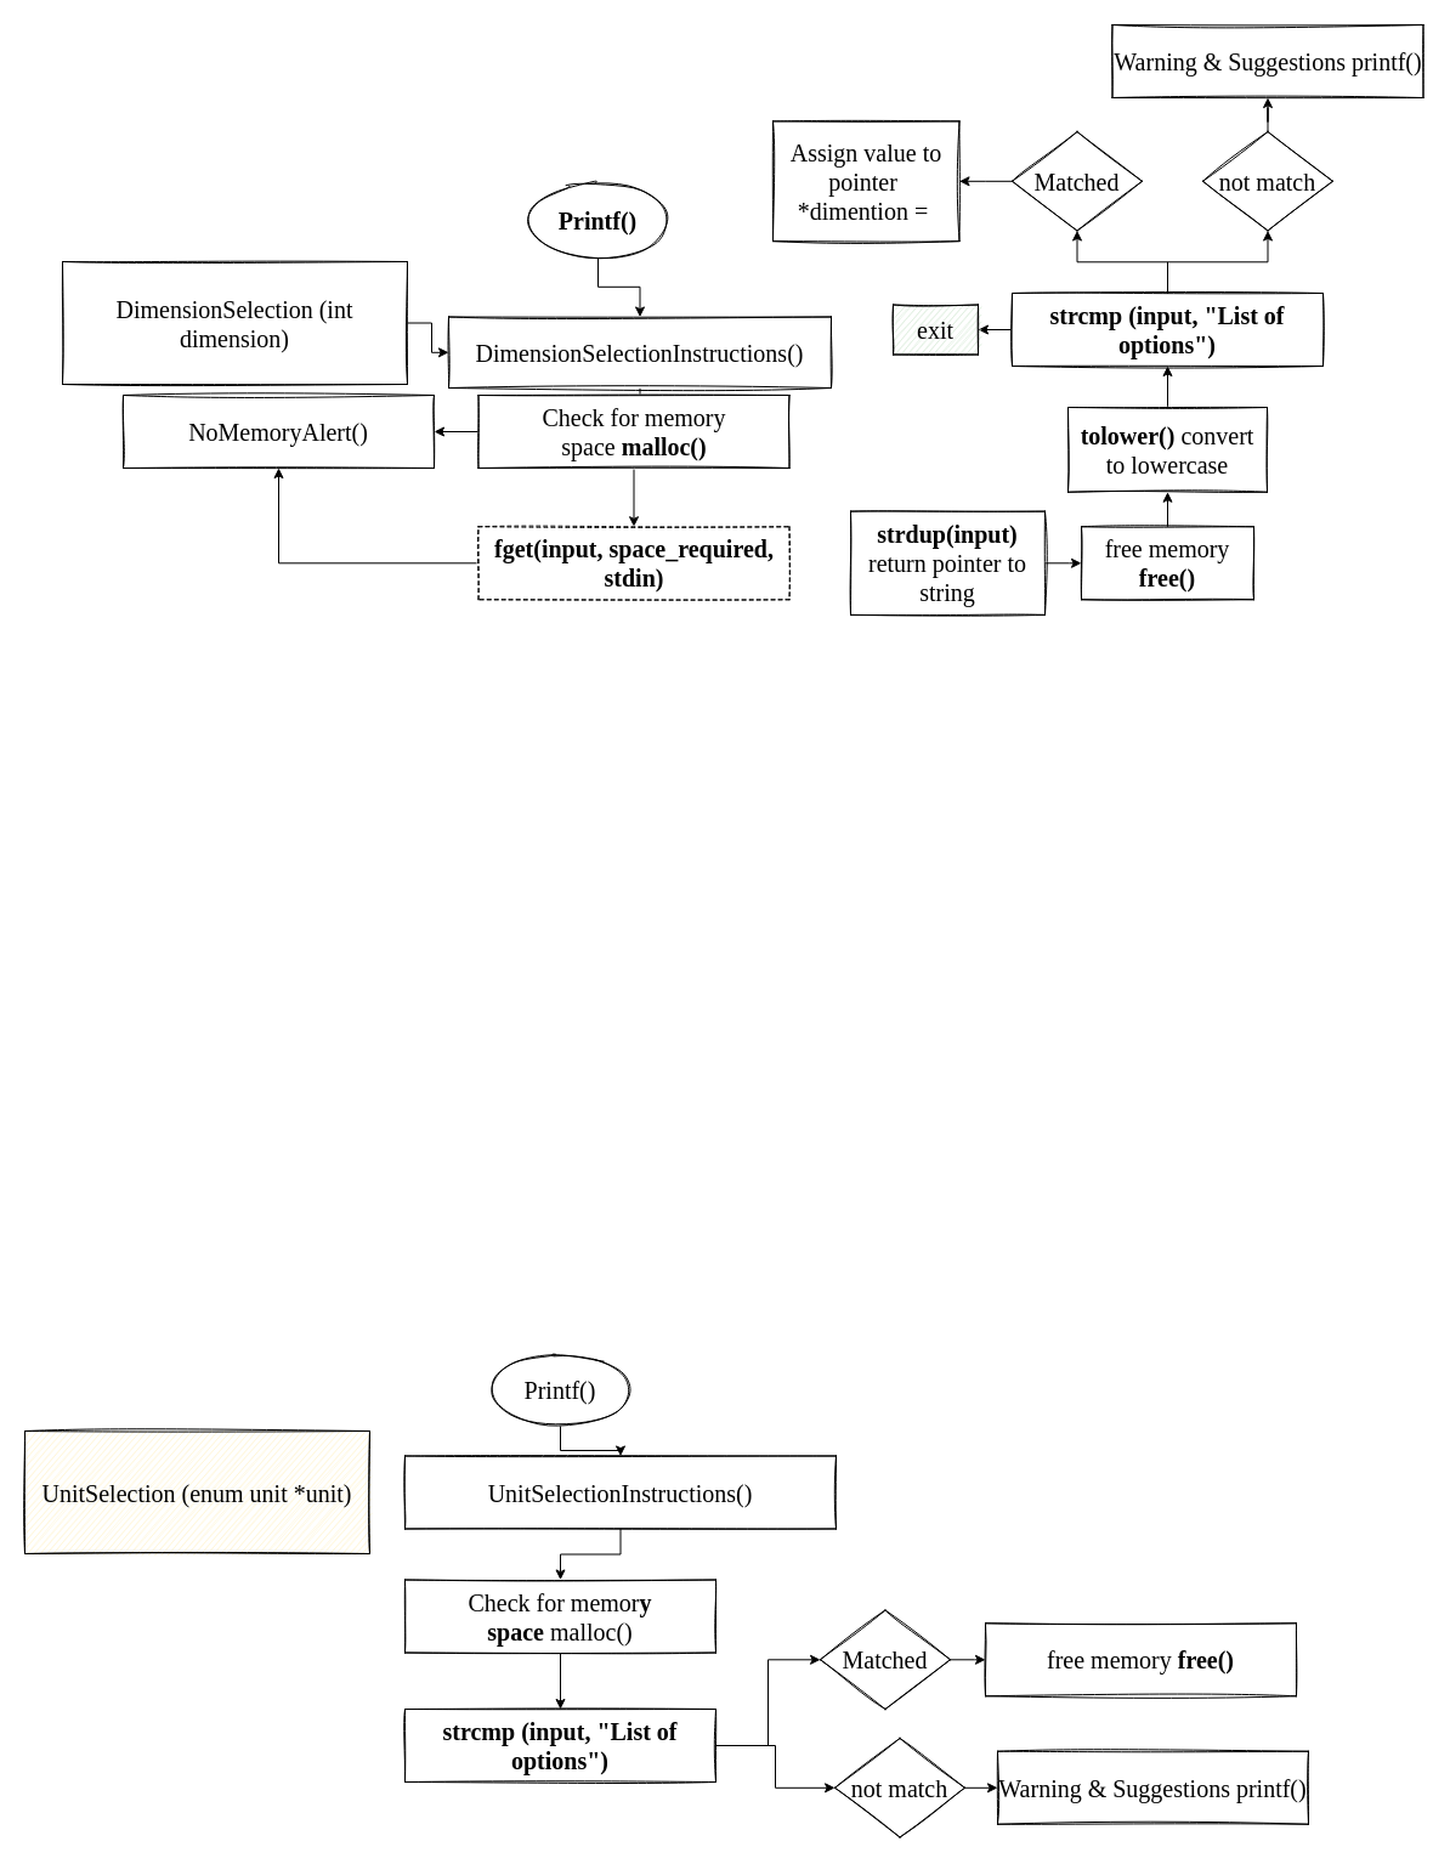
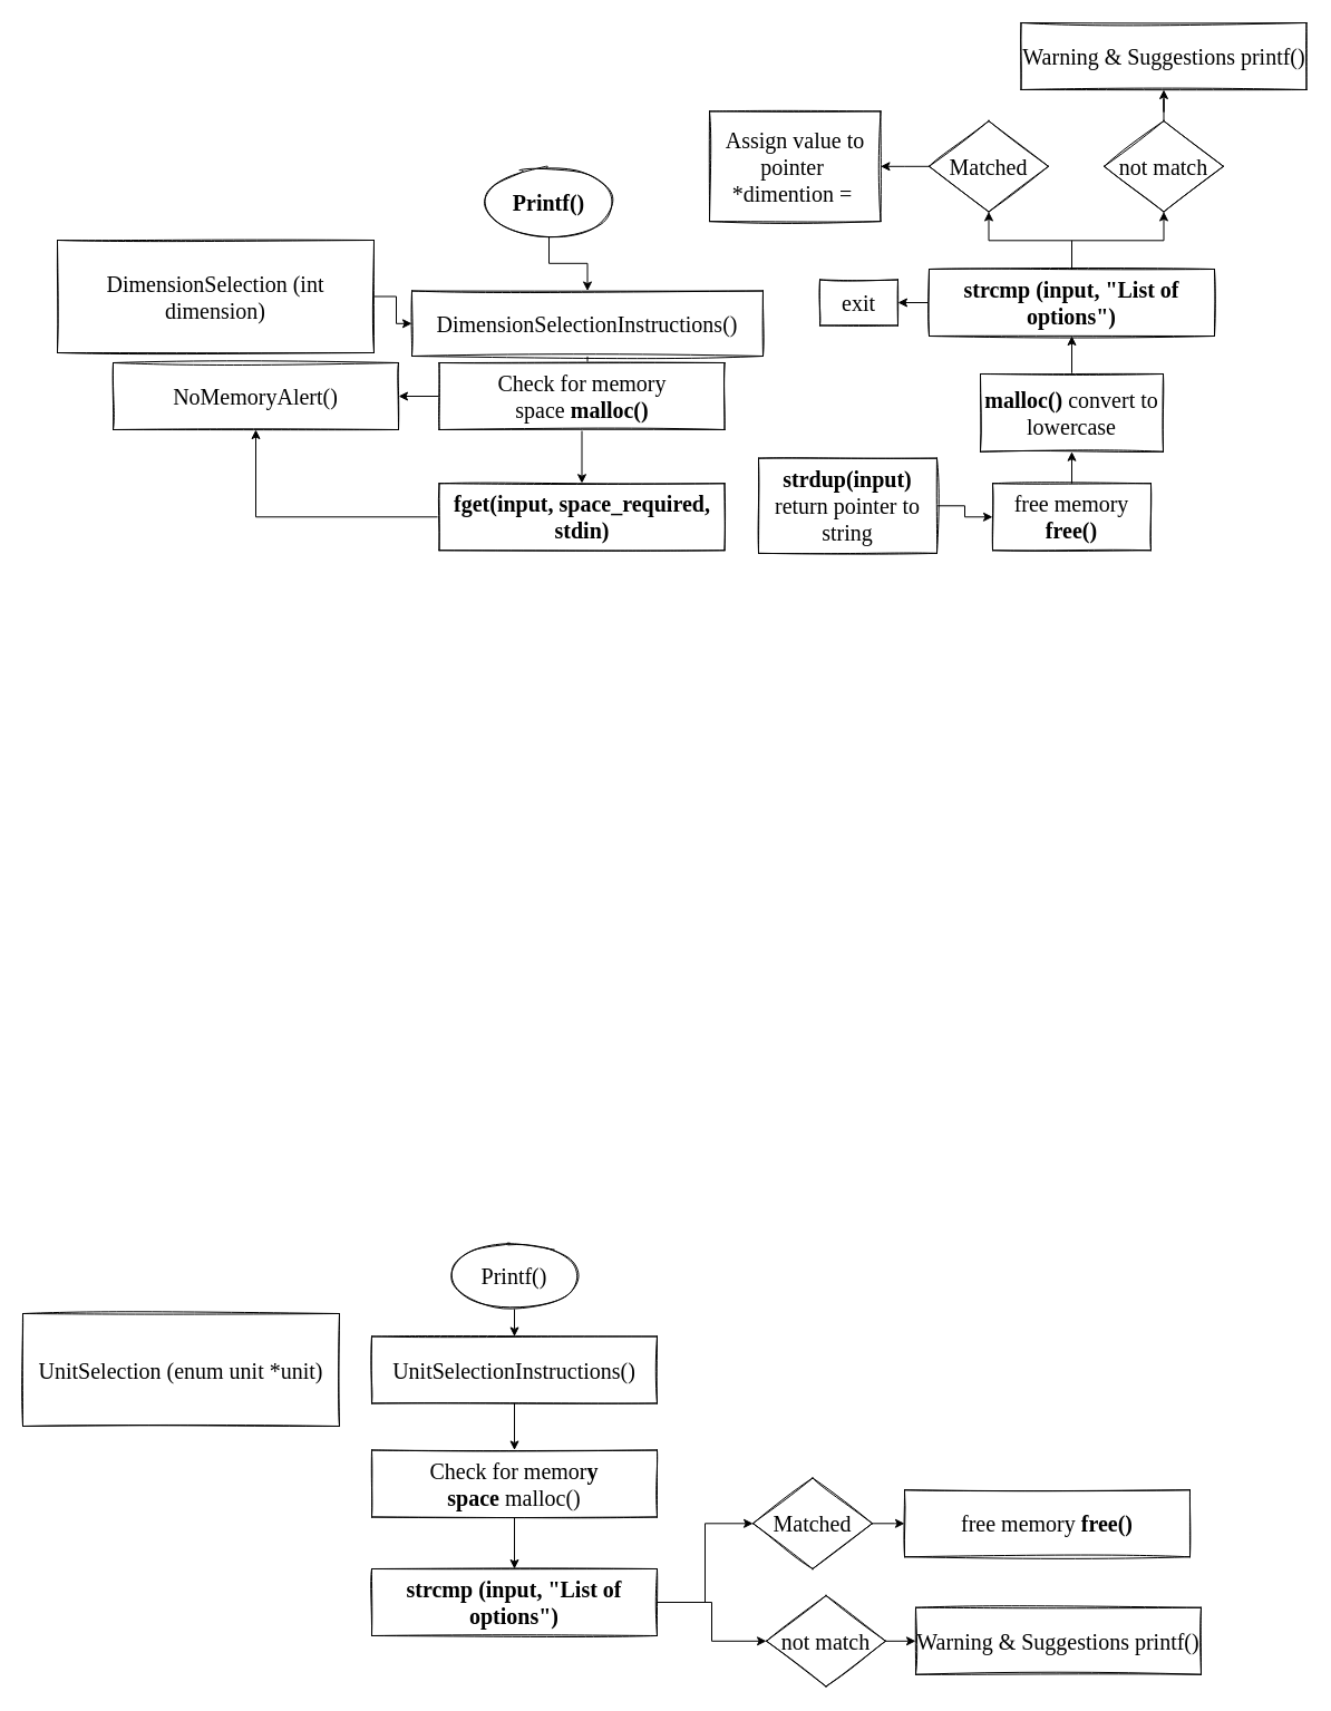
- <mxCell id="45" value="exit" style="whiteSpace=wrap;html=1;fontFamily=Architects Daughter;fontSource=https%3A%2F%2Ffonts.googleapis.com%2Fcss%3Ffamily%3DArchitects%2BDaughter;fontSize=20;sketch=1;hachureGap=4;fillColor=#d5e8d4;" vertex="1" parent="1"><mxGeometry x="735" y="250.5" width="70" height="41" as="geometry" /></mxCell>
+ <mxCell id="45" value="exit" style="whiteSpace=wrap;html=1;fontFamily=Architects Daughter;fontSource=https%3A%2F%2Ffonts.googleapis.com%2Fcss%3Ffamily%3DArchitects%2BDaughter;fontSize=20;sketch=1;hachureGap=4;" vertex="1" parent="1"><mxGeometry x="735" y="250.5" width="70" height="41" as="geometry" /></mxCell>
- <mxCell id="40" value="&lt;b&gt;tolower()&lt;/b&gt; convert to lowercase" style="whiteSpace=wrap;html=1;fontFamily=Architects Daughter;fontSource=https%3A%2F%2Ffonts.googleapis.com%2Fcss%3Ffamily%3DArchitects%2BDaughter;fontSize=20;sketch=1;hachureGap=4;" vertex="1" parent="1"><mxGeometry x="879" y="335" width="164" height="69.75" as="geometry" /></mxCell>
+ <mxCell id="40" value="&lt;b&gt;malloc()&lt;/b&gt; convert to lowercase" style="whiteSpace=wrap;html=1;fontFamily=Architects Daughter;fontSource=https%3A%2F%2Ffonts.googleapis.com%2Fcss%3Ffamily%3DArchitects%2BDaughter;fontSize=20;sketch=1;hachureGap=4;" vertex="1" parent="1"><mxGeometry x="879" y="335" width="164" height="69.75" as="geometry" /></mxCell>
- <mxCell id="28" value="&lt;b&gt;fget(input, space_required, stdin)&lt;/b&gt;" style="whiteSpace=wrap;html=1;fontFamily=Architects Daughter;fontSource=https%3A%2F%2Ffonts.googleapis.com%2Fcss%3Ffamily%3DArchitects%2BDaughter;fontSize=20;sketch=1;hachureGap=4;dashed=1;" vertex="1" parent="1"><mxGeometry x="393.5" y="433.25" width="256" height="60" as="geometry" /></mxCell>
+ <mxCell id="28" value="&lt;b&gt;fget(input, space_required, stdin)&lt;/b&gt;" style="whiteSpace=wrap;html=1;fontFamily=Architects Daughter;fontSource=https%3A%2F%2Ffonts.googleapis.com%2Fcss%3Ffamily%3DArchitects%2BDaughter;fontSize=20;sketch=1;hachureGap=4;" vertex="1" parent="1"><mxGeometry x="393.5" y="433.25" width="256" height="60" as="geometry" /></mxCell>
- <mxCell id="38" value="&lt;b&gt;strdup(input)&lt;/b&gt; return pointer to string" style="whiteSpace=wrap;html=1;fontFamily=Architects Daughter;fontSource=https%3A%2F%2Ffonts.googleapis.com%2Fcss%3Ffamily%3DArchitects%2BDaughter;fontSize=20;sketch=1;hachureGap=4;" vertex="1" parent="1"><mxGeometry x="700" y="420.63" width="160" height="85.25" as="geometry" /></mxCell>
+ <mxCell id="38" value="&lt;b&gt;strdup(input)&lt;/b&gt; return pointer to string" style="whiteSpace=wrap;html=1;fontFamily=Architects Daughter;fontSource=https%3A%2F%2Ffonts.googleapis.com%2Fcss%3Ffamily%3DArchitects%2BDaughter;fontSize=20;sketch=1;hachureGap=4;" vertex="1" parent="1"><mxGeometry x="680" y="410.63" width="160" height="85.25" as="geometry" /></mxCell>
- <mxCell id="2" value="UnitSelection (enum unit *unit)" style="whiteSpace=wrap;html=1;sketch=1;hachureGap=4;pointerEvents=0;fontFamily=Architects Daughter;fontSource=https%3A%2F%2Ffonts.googleapis.com%2Fcss%3Ffamily%3DArchitects%2BDaughter;fontSize=20;fillColor=#fff2cc;" vertex="1" parent="1"><mxGeometry x="20" y="1178" width="284" height="101" as="geometry" /></mxCell>
+ <mxCell id="2" value="UnitSelection (enum unit *unit)" style="whiteSpace=wrap;html=1;sketch=1;hachureGap=4;pointerEvents=0;fontFamily=Architects Daughter;fontSource=https%3A%2F%2Ffonts.googleapis.com%2Fcss%3Ffamily%3DArchitects%2BDaughter;fontSize=20;" vertex="1" parent="1"><mxGeometry x="20" y="1178" width="284" height="101" as="geometry" /></mxCell>
- <mxCell id="5" value="UnitSelectionInstructions()" style="whiteSpace=wrap;html=1;fontFamily=Architects Daughter;fontSource=https%3A%2F%2Ffonts.googleapis.com%2Fcss%3Ffamily%3DArchitects%2BDaughter;fontSize=20;sketch=1;hachureGap=4;" vertex="1" parent="1"><mxGeometry x="333" y="1198.5" width="355" height="60" as="geometry" /></mxCell>
+ <mxCell id="5" value="UnitSelectionInstructions()" style="whiteSpace=wrap;html=1;fontFamily=Architects Daughter;fontSource=https%3A%2F%2Ffonts.googleapis.com%2Fcss%3Ffamily%3DArchitects%2BDaughter;fontSize=20;sketch=1;hachureGap=4;" vertex="1" parent="1"><mxGeometry x="333" y="1198.5" width="256" height="60" as="geometry" /></mxCell>
